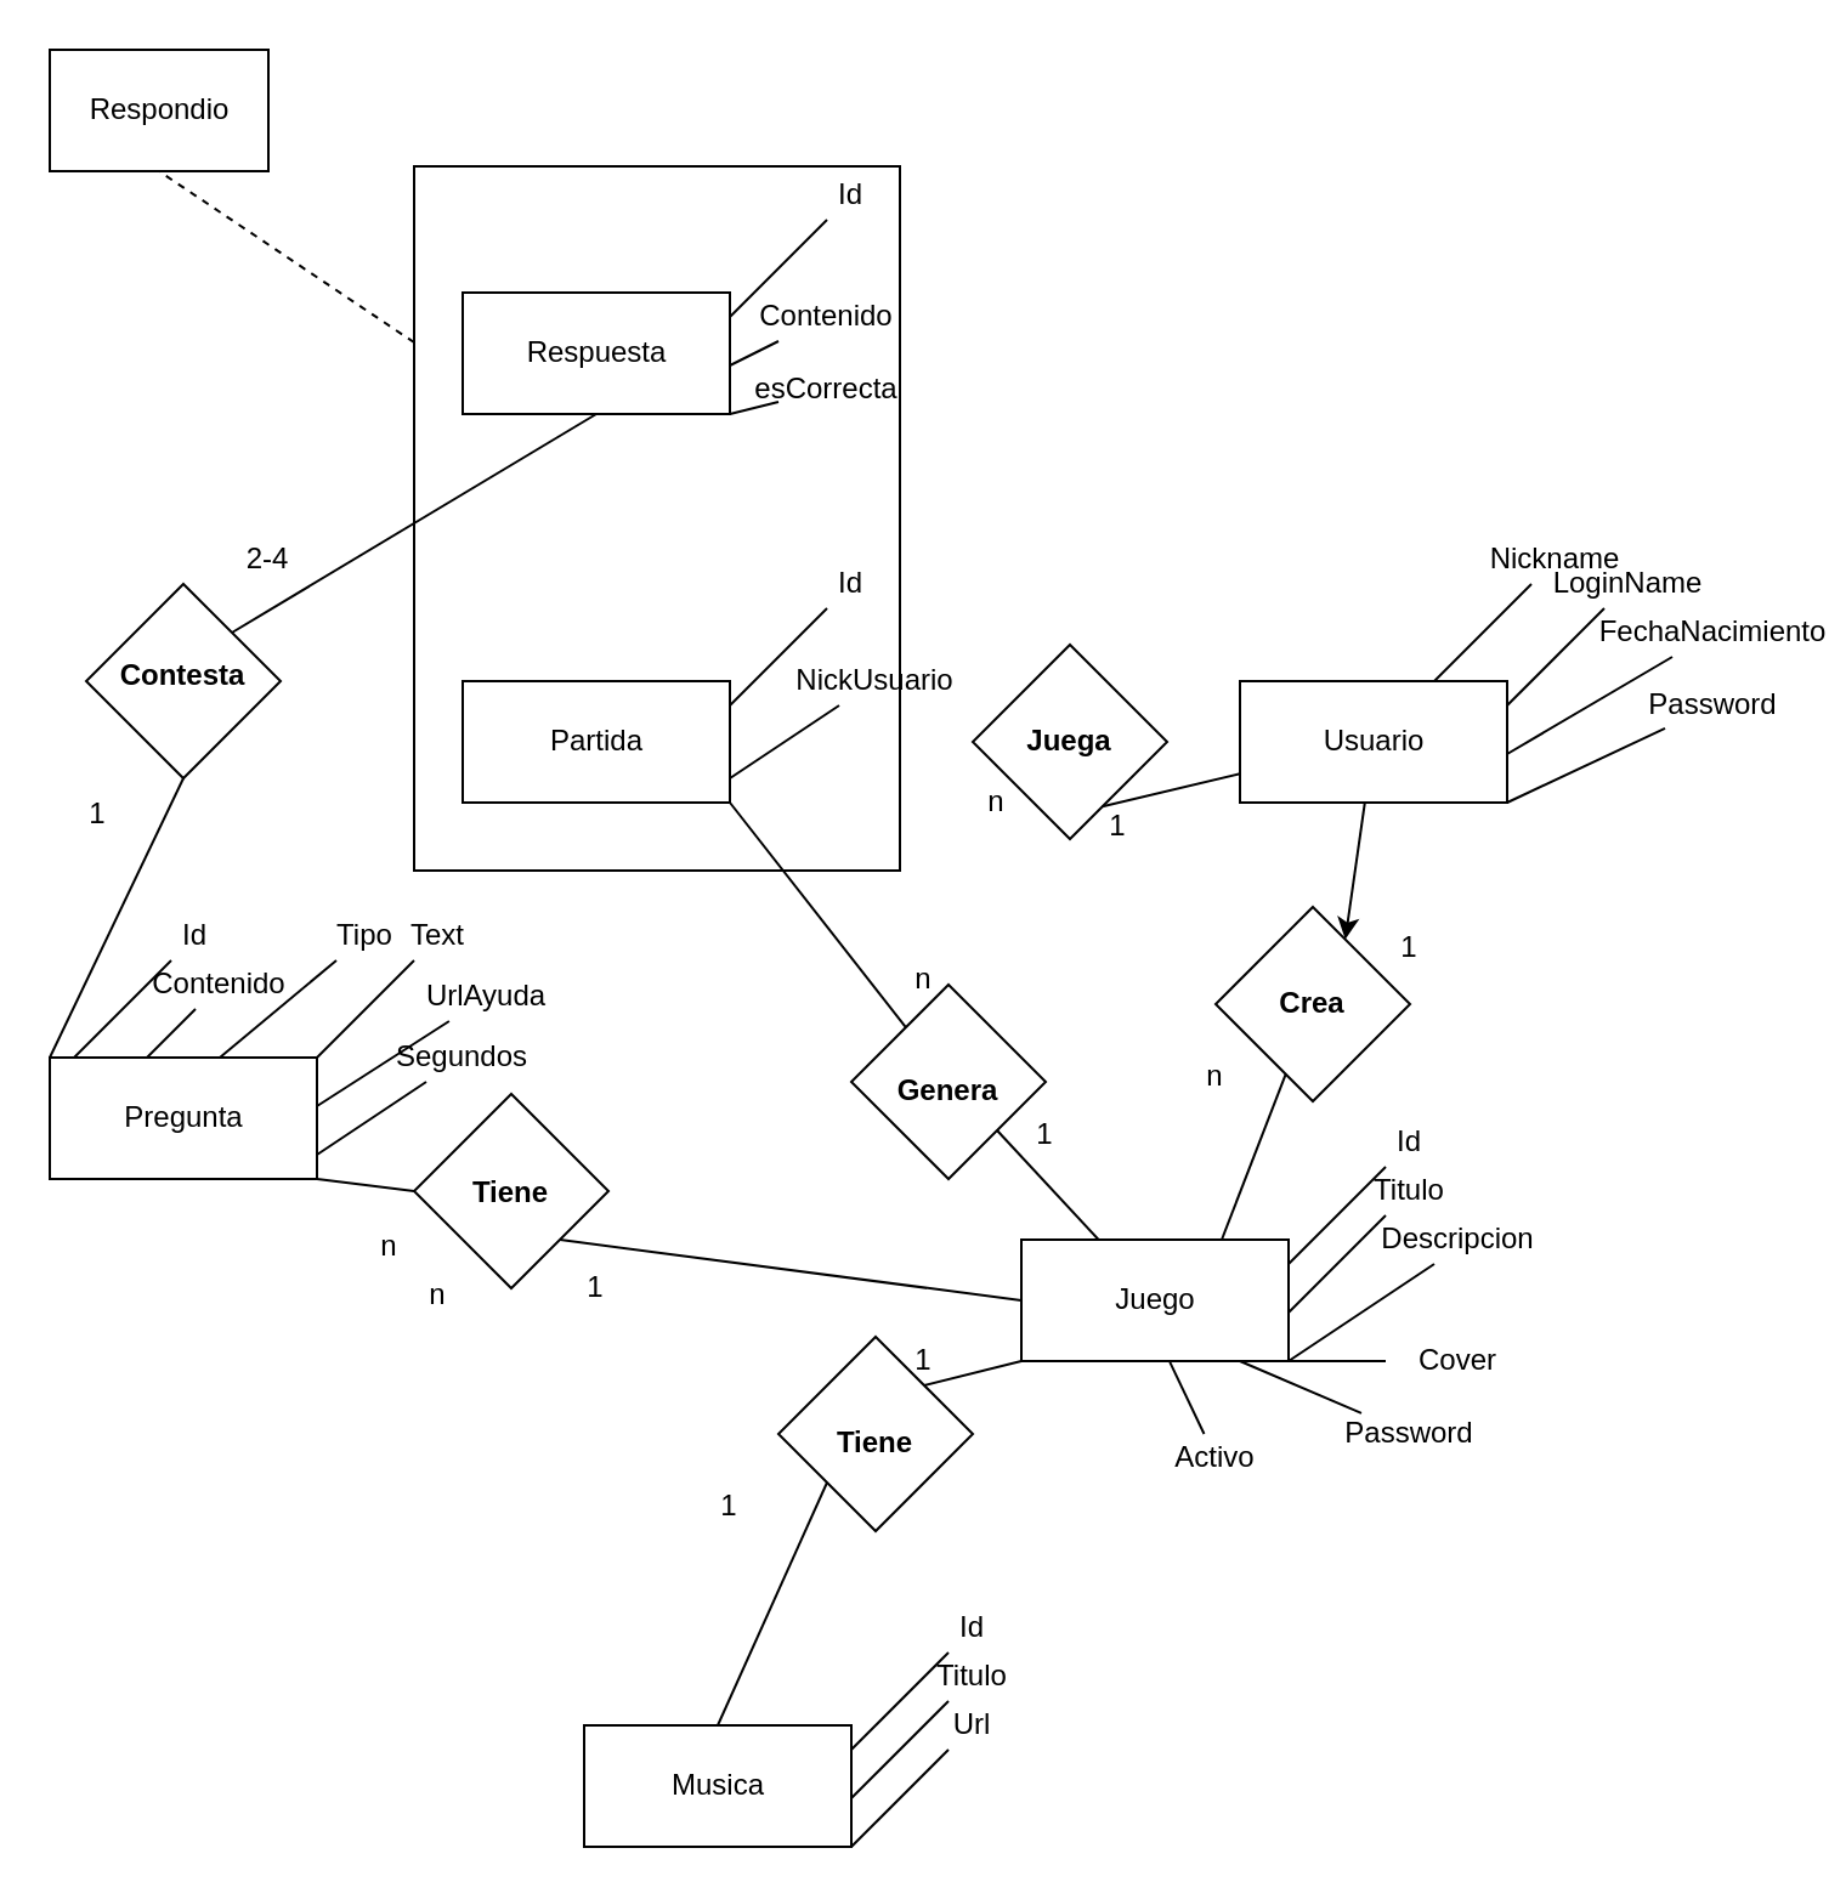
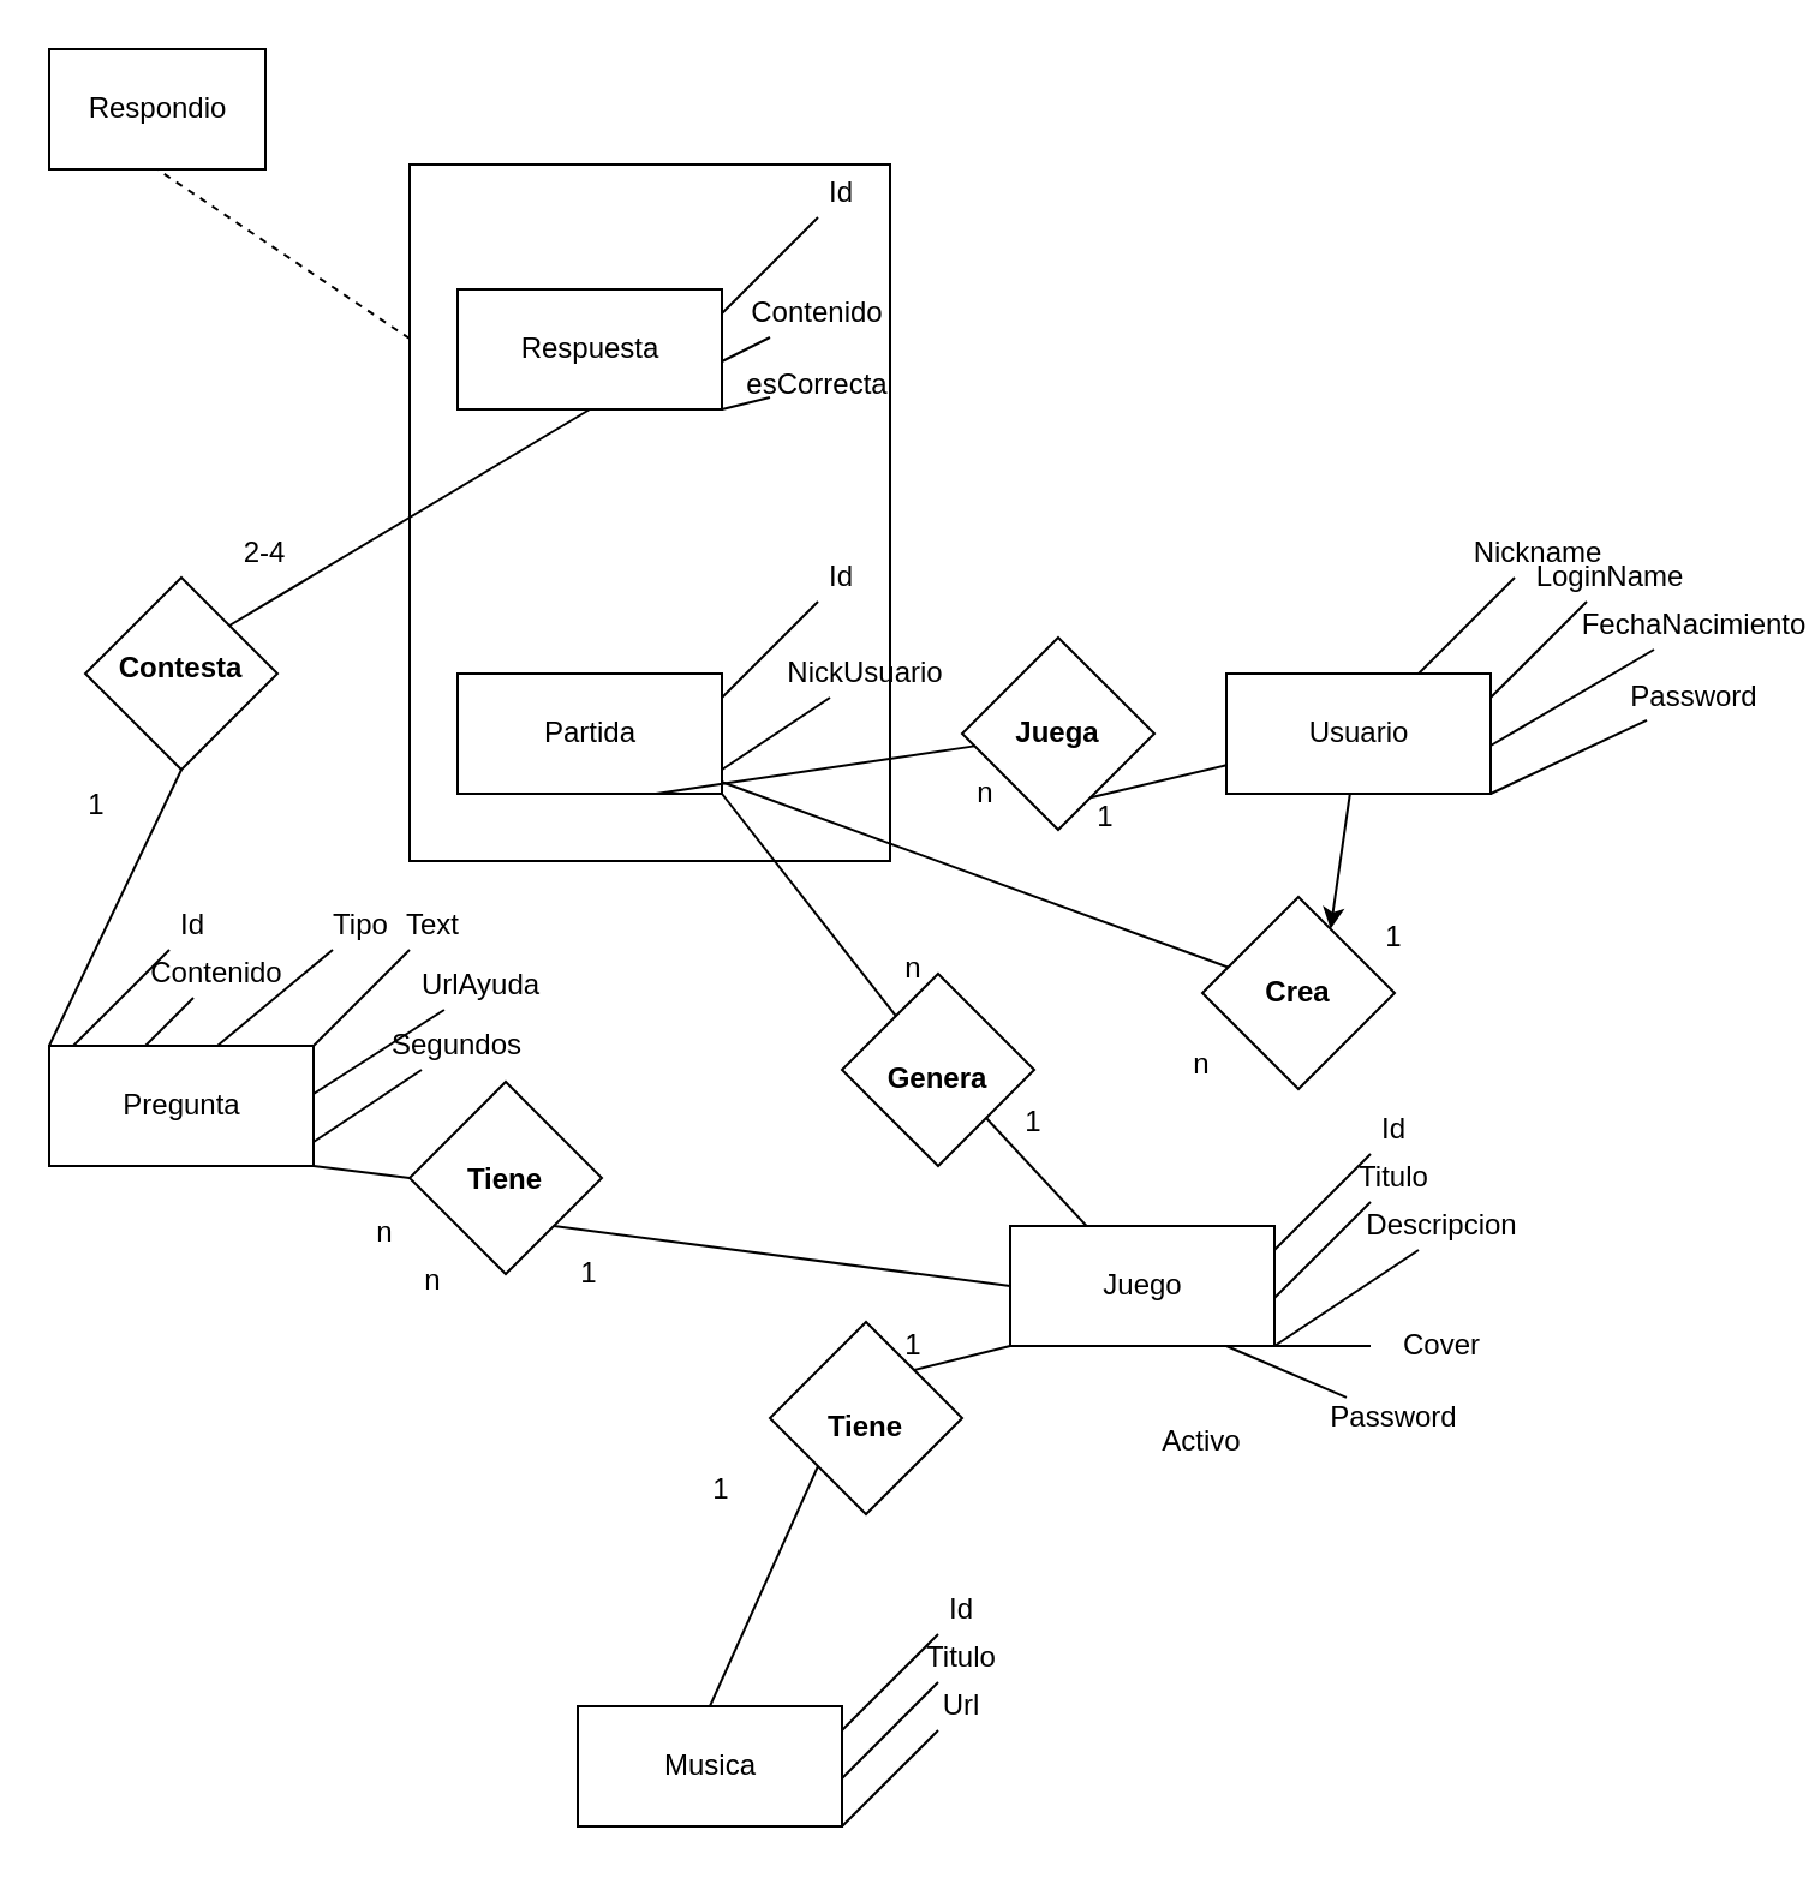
+ <mxCell id="58" value="" style="endArrow=none;html=1;entryX=0.75;entryY=1;entryDx=0;entryDy=0;" edge="1" parent="1" source="69" target="8"><mxGeometry width="50" height="50" relative="1" as="geometry"><mxPoint x="240" y="425" as="sourcePoint" /><mxPoint x="290" y="375" as="targetPoint" /></mxGeometry></mxCell>
- <mxCell id="54" value="" style="endArrow=none;html=1;entryX=0.75;entryY=0;entryDx=0;entryDy=0;" edge="1" parent="1" source="90" target="9"><mxGeometry width="50" height="50" relative="1" as="geometry"><mxPoint x="440" y="240" as="sourcePoint" /><mxPoint x="490" y="190" as="targetPoint" /></mxGeometry></mxCell>
+ <mxCell id="54" value="" style="endArrow=none;html=1;" edge="1" parent="1" source="90" target="8"><mxGeometry width="50" height="50" relative="1" as="geometry"><mxPoint x="440" y="240" as="sourcePoint" /><mxPoint x="490" y="190" as="targetPoint" /></mxGeometry></mxCell>
- <mxCell id="63" value="" style="endArrow=none;html=1;exitX=0.556;exitY=1.009;exitDx=0;exitDy=0;exitPerimeter=0;" edge="1" parent="1" source="9" target="64"><mxGeometry width="50" height="50" relative="1" as="geometry"><mxPoint x="530" y="590" as="sourcePoint" /><mxPoint x="500" y="600" as="targetPoint" /></mxGeometry></mxCell>
